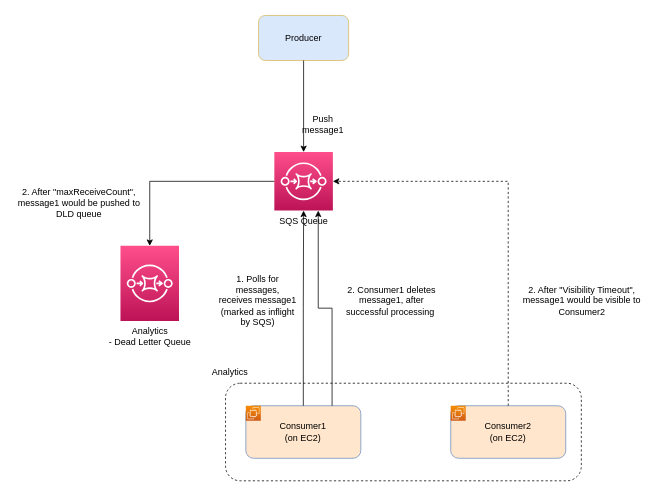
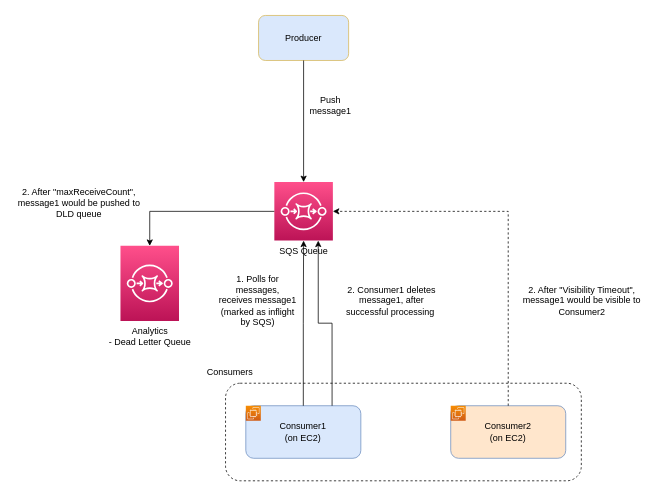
- <mxCell id="6" value="Push message1" style="text;html=1;strokeColor=none;fillColor=none;align=center;verticalAlign=middle;whiteSpace=wrap;rounded=0;" parent="1" vertex="1"><mxGeometry x="400" y="150" width="60" height="30" as="geometry" /></mxCell>
+ <mxCell id="6" value="Push message1" style="text;html=1;strokeColor=none;fillColor=none;align=center;verticalAlign=middle;whiteSpace=wrap;rounded=0;" parent="1" vertex="1"><mxGeometry x="410" y="125" width="60" height="30" as="geometry" /></mxCell>
- <mxCell id="3" value="&lt;span style=&quot;color: rgb(0, 0, 0);&quot;&gt;SQS Queue&lt;/span&gt;" style="sketch=0;points=[[0,0,0],[0.25,0,0],[0.5,0,0],[0.75,0,0],[1,0,0],[0,1,0],[0.25,1,0],[0.5,1,0],[0.75,1,0],[1,1,0],[0,0.25,0],[0,0.5,0],[0,0.75,0],[1,0.25,0],[1,0.5,0],[1,0.75,0]];outlineConnect=0;fontColor=#232F3E;gradientColor=#FF4F8B;gradientDirection=north;fillColor=#BC1356;strokeColor=#ffffff;dashed=0;verticalLabelPosition=bottom;verticalAlign=top;align=center;html=1;fontSize=12;fontStyle=0;aspect=fixed;shape=mxgraph.aws4.resourceIcon;resIcon=mxgraph.aws4.sqs;" parent="1" vertex="1"><mxGeometry x="365" y="202" width="78" height="78" as="geometry" /></mxCell>
+ <mxCell id="3" value="&lt;span style=&quot;color: rgb(0, 0, 0);&quot;&gt;SQS Queue&lt;/span&gt;" style="sketch=0;points=[[0,0,0],[0.25,0,0],[0.5,0,0],[0.75,0,0],[1,0,0],[0,1,0],[0.25,1,0],[0.5,1,0],[0.75,1,0],[1,1,0],[0,0.25,0],[0,0.5,0],[0,0.75,0],[1,0.25,0],[1,0.5,0],[1,0.75,0]];outlineConnect=0;fontColor=#232F3E;gradientColor=#FF4F8B;gradientDirection=north;fillColor=#BC1356;strokeColor=#ffffff;dashed=0;verticalLabelPosition=bottom;verticalAlign=top;align=center;html=1;fontSize=12;fontStyle=0;aspect=fixed;shape=mxgraph.aws4.resourceIcon;resIcon=mxgraph.aws4.sqs;" parent="1" vertex="1"><mxGeometry x="365" y="242" width="78" height="78" as="geometry" /></mxCell>
- <mxCell id="20" value="Analytics" style="text;html=1;strokeColor=none;fillColor=none;align=center;verticalAlign=middle;whiteSpace=wrap;rounded=0;dashed=1;" parent="1" vertex="1"><mxGeometry x="276" y="480" width="60" height="30" as="geometry" /></mxCell>
+ <mxCell id="20" value="Consumers" style="text;html=1;strokeColor=none;fillColor=none;align=center;verticalAlign=middle;whiteSpace=wrap;rounded=0;dashed=1;" parent="1" vertex="1"><mxGeometry x="276" y="480" width="60" height="30" as="geometry" /></mxCell>
- <mxCell id="7" value="&lt;span style=&quot;&quot;&gt;Consumer1&lt;br&gt;(on EC2)&lt;/span&gt;" style="rounded=1;whiteSpace=wrap;html=1;fillColor=#ffe6cc;strokeColor=#6c8ebf;" parent="1" vertex="1"><mxGeometry x="327" y="540" width="153.25" height="70" as="geometry" /></mxCell>
+ <mxCell id="7" value="&lt;span style=&quot;&quot;&gt;Consumer1&lt;br&gt;(on EC2)&lt;/span&gt;" style="rounded=1;whiteSpace=wrap;html=1;fillColor=#dae8fc;strokeColor=#6c8ebf;" parent="1" vertex="1"><mxGeometry x="327" y="540" width="153.25" height="70" as="geometry" /></mxCell>
